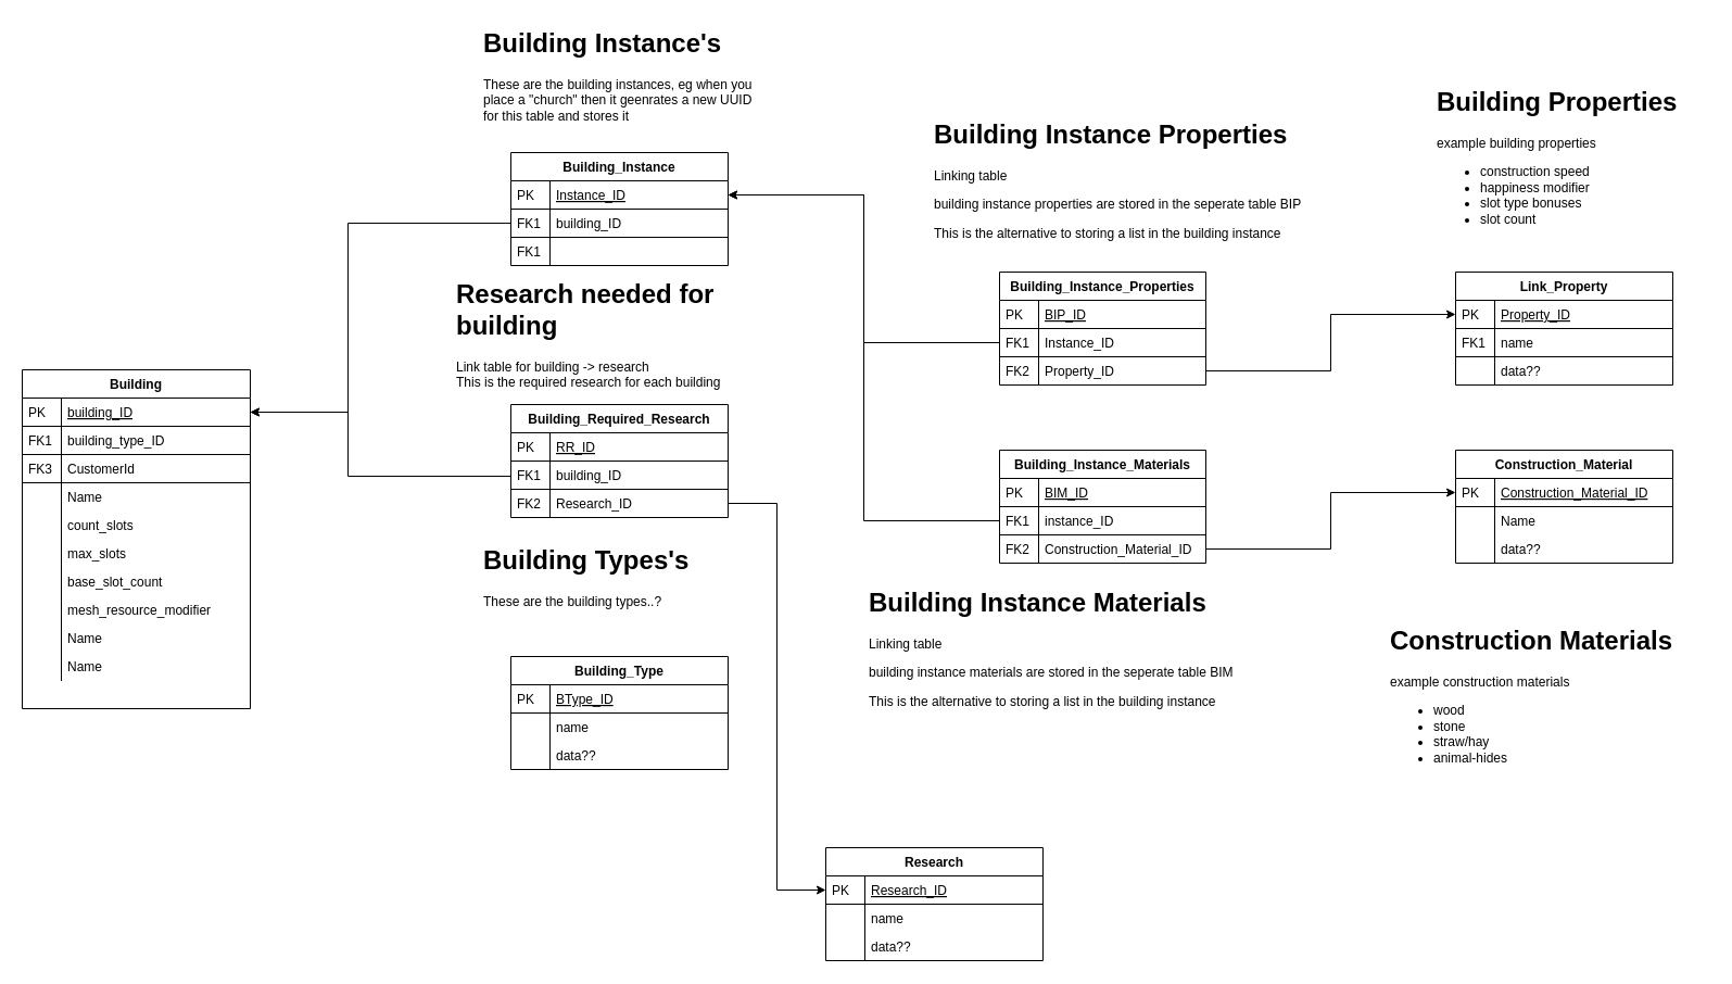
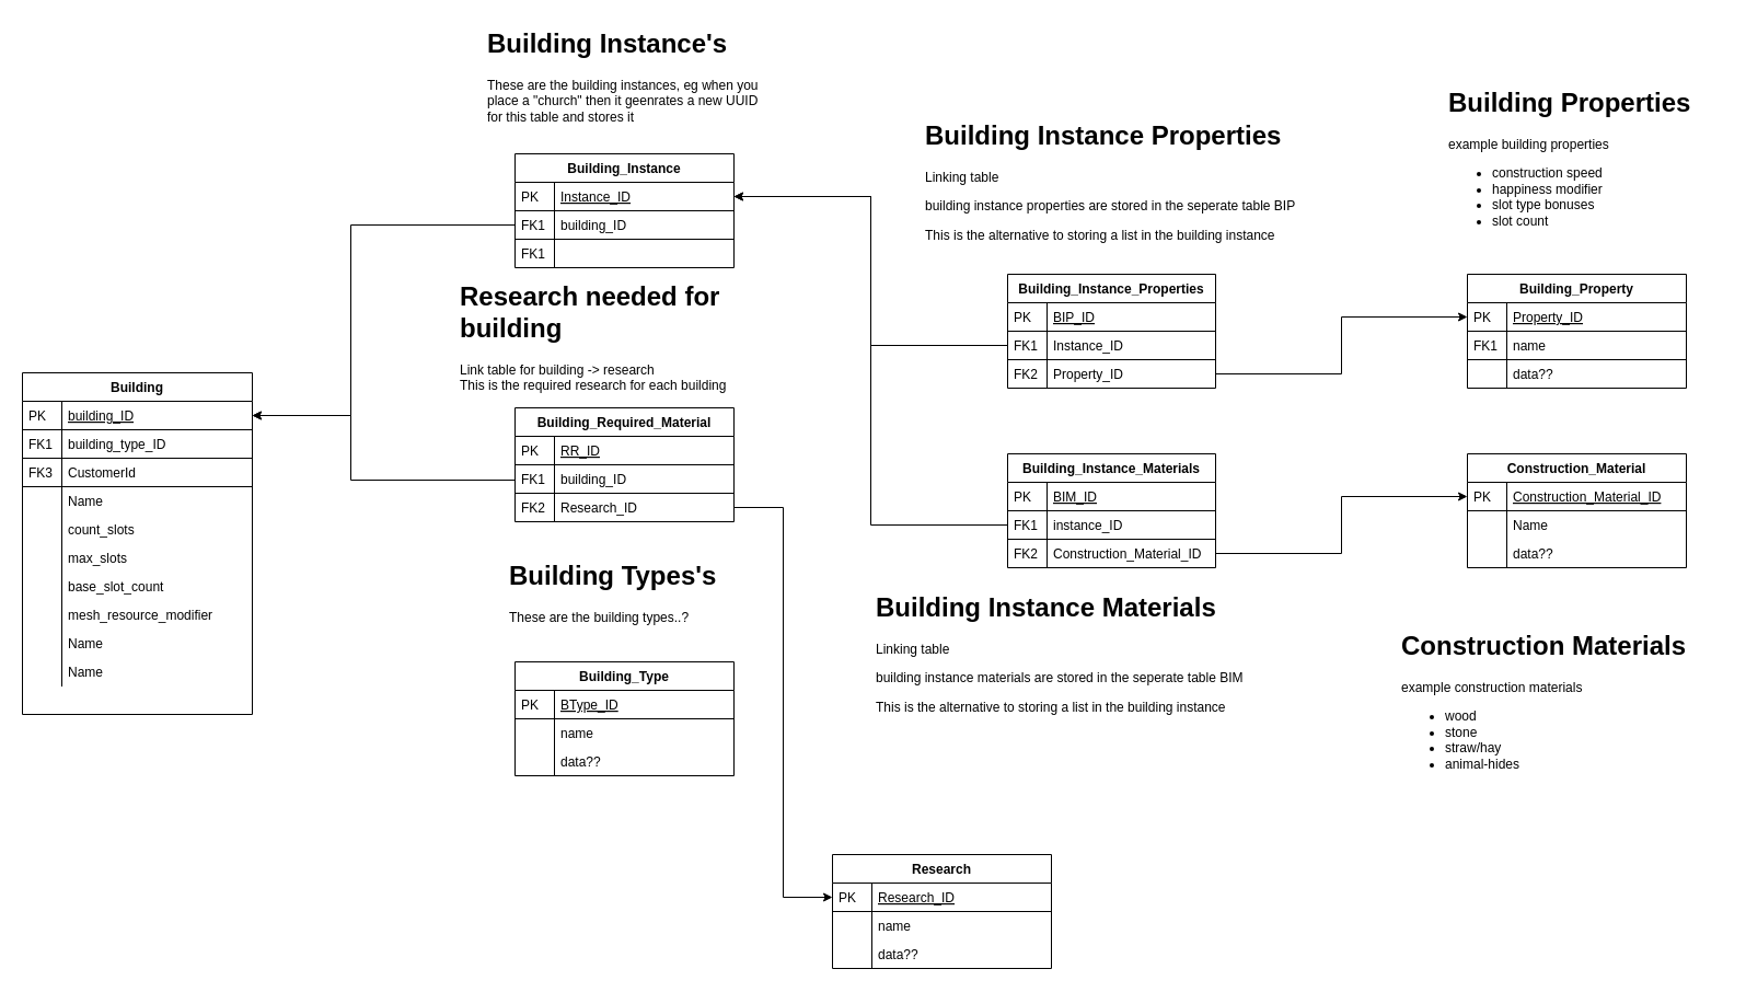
- <mxCell id="73" value="&lt;h1&gt;Building Instance Properties&lt;/h1&gt;&lt;div&gt;Linking table&lt;/div&gt;&lt;p&gt;building instance properties are stored in the seperate table BIP&lt;/p&gt;&lt;p&gt;This is the alternative to storing a list in the building instance&lt;/p&gt;" style="text;html=1;strokeColor=none;fillColor=none;spacing=5;spacingTop=-20;whiteSpace=wrap;overflow=hidden;rounded=0;" parent="1" vertex="1"><mxGeometry x="855" y="104" width="350" height="120" as="geometry" /></mxCell>
+ <mxCell id="73" value="&lt;h1&gt;Building Instance Properties&lt;/h1&gt;&lt;div&gt;Linking table&lt;/div&gt;&lt;p&gt;building instance properties are stored in the seperate table BIP&lt;/p&gt;&lt;p&gt;This is the alternative to storing a list in the building instance&lt;/p&gt;" style="text;html=1;strokeColor=none;fillColor=none;spacing=5;spacingTop=-20;whiteSpace=wrap;overflow=hidden;rounded=0;" parent="1" vertex="1"><mxGeometry x="840" y="104" width="350" height="120" as="geometry" /></mxCell>
- <mxCell id="30" value="Link_Property" style="swimlane;fontStyle=1;childLayout=stackLayout;horizontal=1;startSize=26;horizontalStack=0;resizeParent=1;resizeLast=0;collapsible=1;marginBottom=0;rounded=0;shadow=0;strokeWidth=1;" parent="1" vertex="1"><mxGeometry x="1340" y="250" width="200" height="104" as="geometry"><mxRectangle x="260" y="270" width="160" height="26" as="alternateBounds" /></mxGeometry></mxCell>
+ <mxCell id="30" value="Building_Property" style="swimlane;fontStyle=1;childLayout=stackLayout;horizontal=1;startSize=26;horizontalStack=0;resizeParent=1;resizeLast=0;collapsible=1;marginBottom=0;rounded=0;shadow=0;strokeWidth=1;" parent="1" vertex="1"><mxGeometry x="1340" y="250" width="200" height="104" as="geometry"><mxRectangle x="260" y="270" width="160" height="26" as="alternateBounds" /></mxGeometry></mxCell>
- <mxCell id="74" value="Building_Required_Research" style="swimlane;fontStyle=1;childLayout=stackLayout;horizontal=1;startSize=26;horizontalStack=0;resizeParent=1;resizeLast=0;collapsible=1;marginBottom=0;rounded=0;shadow=0;strokeWidth=1;swimlaneFillColor=none;comic=0;glass=0;" parent="1" vertex="1"><mxGeometry x="470" y="372" width="200" height="104" as="geometry"><mxRectangle x="260" y="80" width="160" height="26" as="alternateBounds" /></mxGeometry></mxCell>
+ <mxCell id="74" value="Building_Required_Material" style="swimlane;fontStyle=1;childLayout=stackLayout;horizontal=1;startSize=26;horizontalStack=0;resizeParent=1;resizeLast=0;collapsible=1;marginBottom=0;rounded=0;shadow=0;strokeWidth=1;swimlaneFillColor=none;comic=0;glass=0;" parent="1" vertex="1"><mxGeometry x="470" y="372" width="200" height="104" as="geometry"><mxRectangle x="260" y="80" width="160" height="26" as="alternateBounds" /></mxGeometry></mxCell>
- <mxCell id="82" value="&lt;h1&gt;Building Types's&lt;/h1&gt;&lt;div&gt;These are the building types..?&lt;/div&gt;" style="text;html=1;strokeColor=none;fillColor=none;spacing=5;spacingTop=-20;whiteSpace=wrap;overflow=hidden;rounded=0;" parent="1" vertex="1"><mxGeometry x="440" y="496" width="220" height="98" as="geometry" /></mxCell>
+ <mxCell id="82" value="&lt;h1&gt;Building Types's&lt;/h1&gt;&lt;div&gt;These are the building types..?&lt;/div&gt;" style="text;html=1;strokeColor=none;fillColor=none;spacing=5;spacingTop=-20;whiteSpace=wrap;overflow=hidden;rounded=0;" parent="1" vertex="1"><mxGeometry x="460" y="506" width="220" height="98" as="geometry" /></mxCell>
